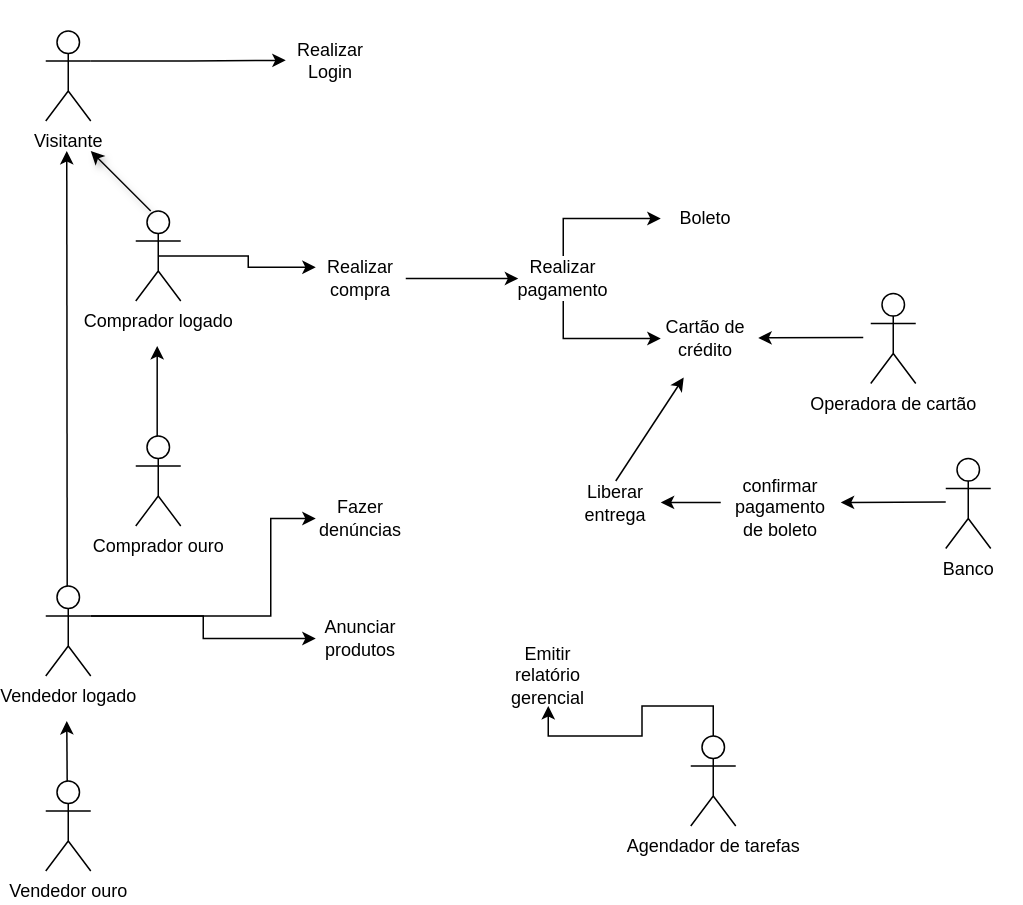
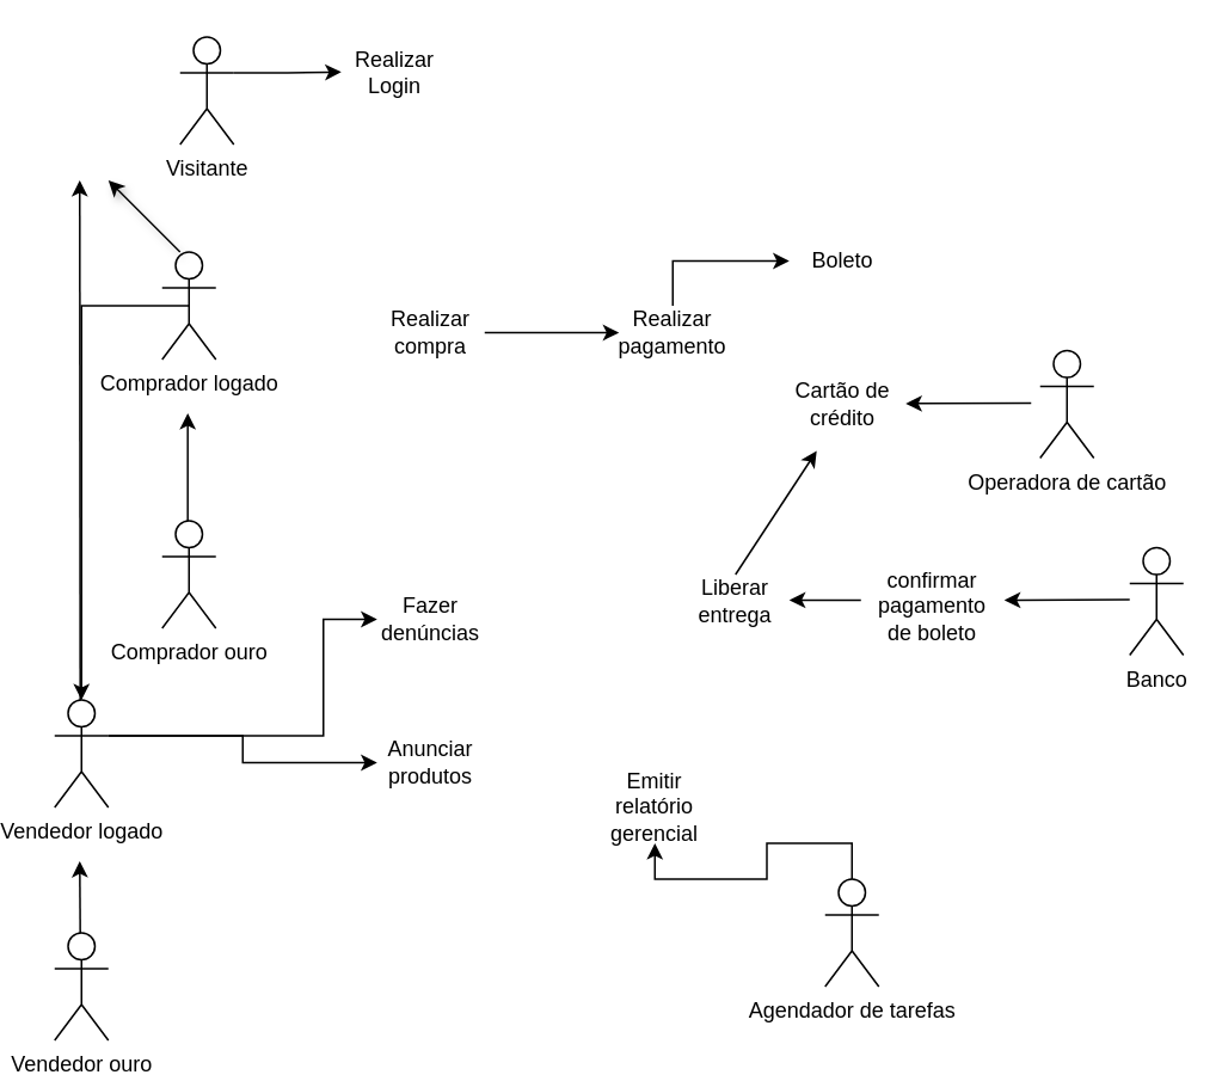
- <mxCell id="3" value="Visitante" style="shape=umlActor;verticalLabelPosition=bottom;verticalAlign=top;html=1;outlineConnect=0;" parent="1" vertex="1"><mxGeometry x="20" y="20" width="30" height="60" as="geometry" /></mxCell>
+ <mxCell id="3" value="Visitante" style="shape=umlActor;verticalLabelPosition=bottom;verticalAlign=top;html=1;outlineConnect=0;" parent="1" vertex="1"><mxGeometry x="90" y="20" width="30" height="60" as="geometry" /></mxCell>
- <mxCell id="5" style="edgeStyle=orthogonalEdgeStyle;rounded=0;orthogonalLoop=1;jettySize=auto;html=1;exitX=0.5;exitY=0.5;exitDx=0;exitDy=0;exitPerimeter=0;entryX=0;entryY=0.25;entryDx=0;entryDy=0;" parent="1" source="6" target="17" edge="1"><mxGeometry relative="1" as="geometry" /></mxCell>
+ <mxCell id="5" style="edgeStyle=orthogonalEdgeStyle;rounded=0;orthogonalLoop=1;jettySize=auto;html=1;exitX=0.5;exitY=0.5;exitDx=0;exitDy=0;exitPerimeter=0;" parent="1" source="6" target="10" edge="1"><mxGeometry relative="1" as="geometry" /></mxCell>
- <mxCell id="21" style="edgeStyle=orthogonalEdgeStyle;rounded=0;orthogonalLoop=1;jettySize=auto;html=1;exitX=0.5;exitY=1;exitDx=0;exitDy=0;entryX=0;entryY=0.5;entryDx=0;entryDy=0;" parent="1" source="22" target="23" edge="1"><mxGeometry relative="1" as="geometry" /></mxCell>
